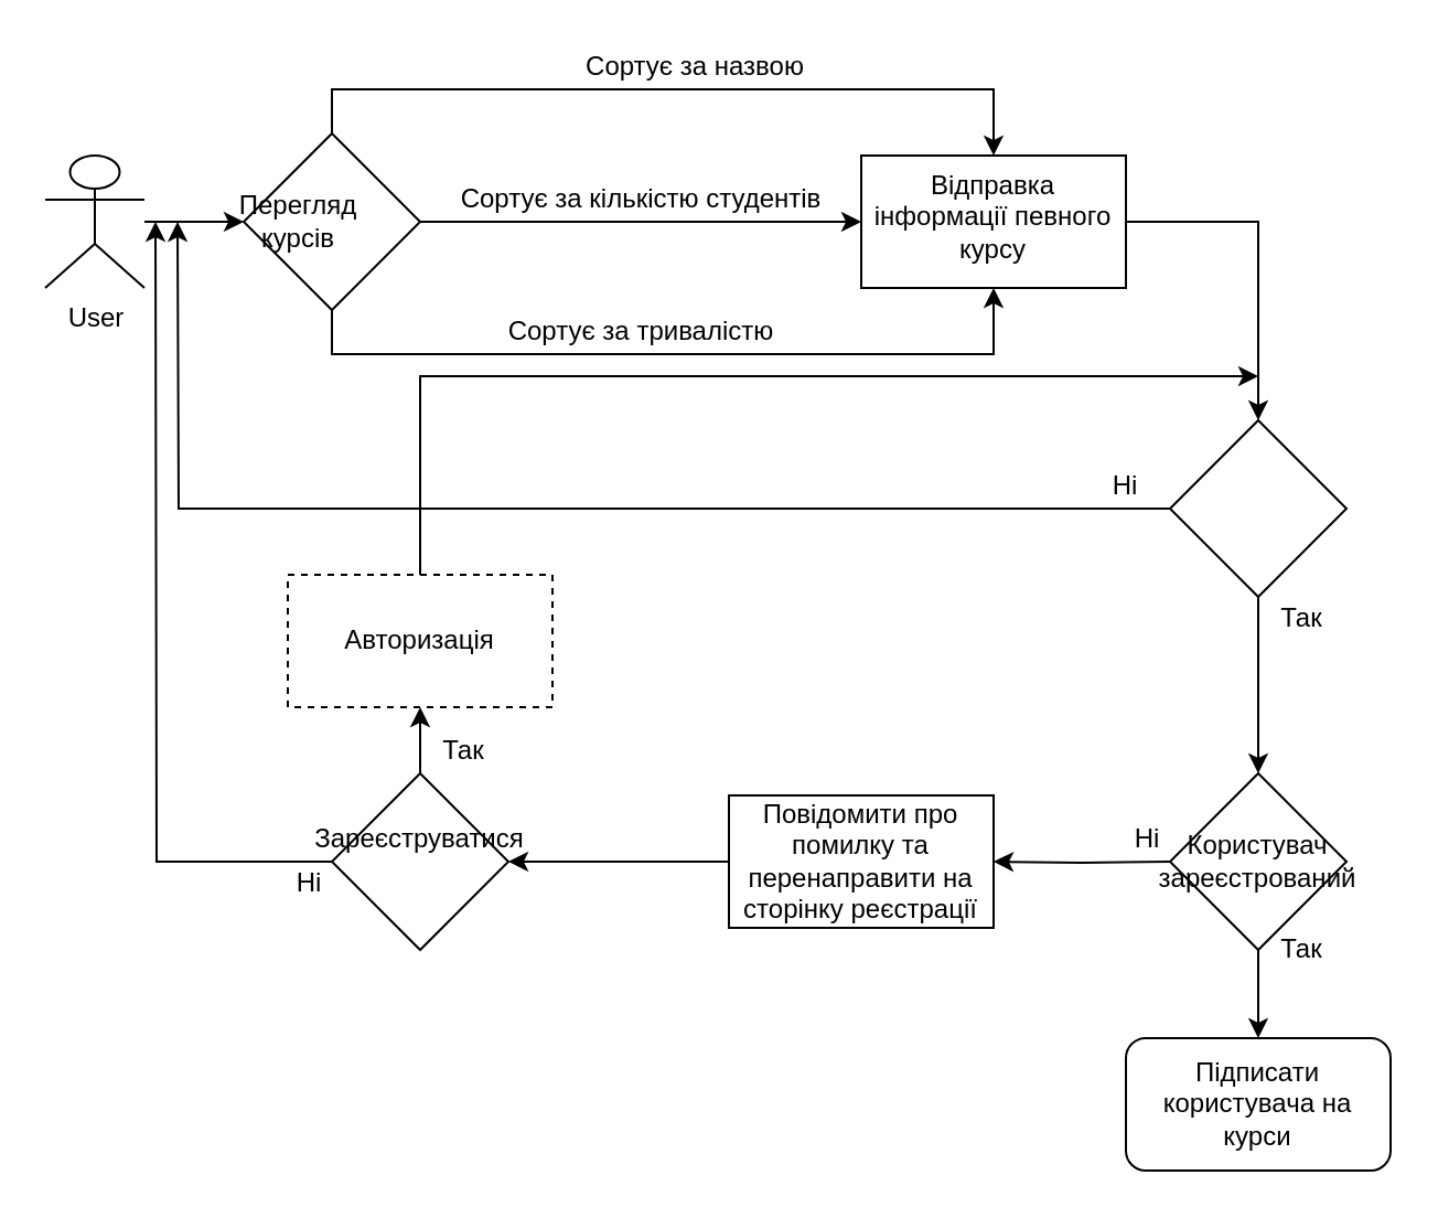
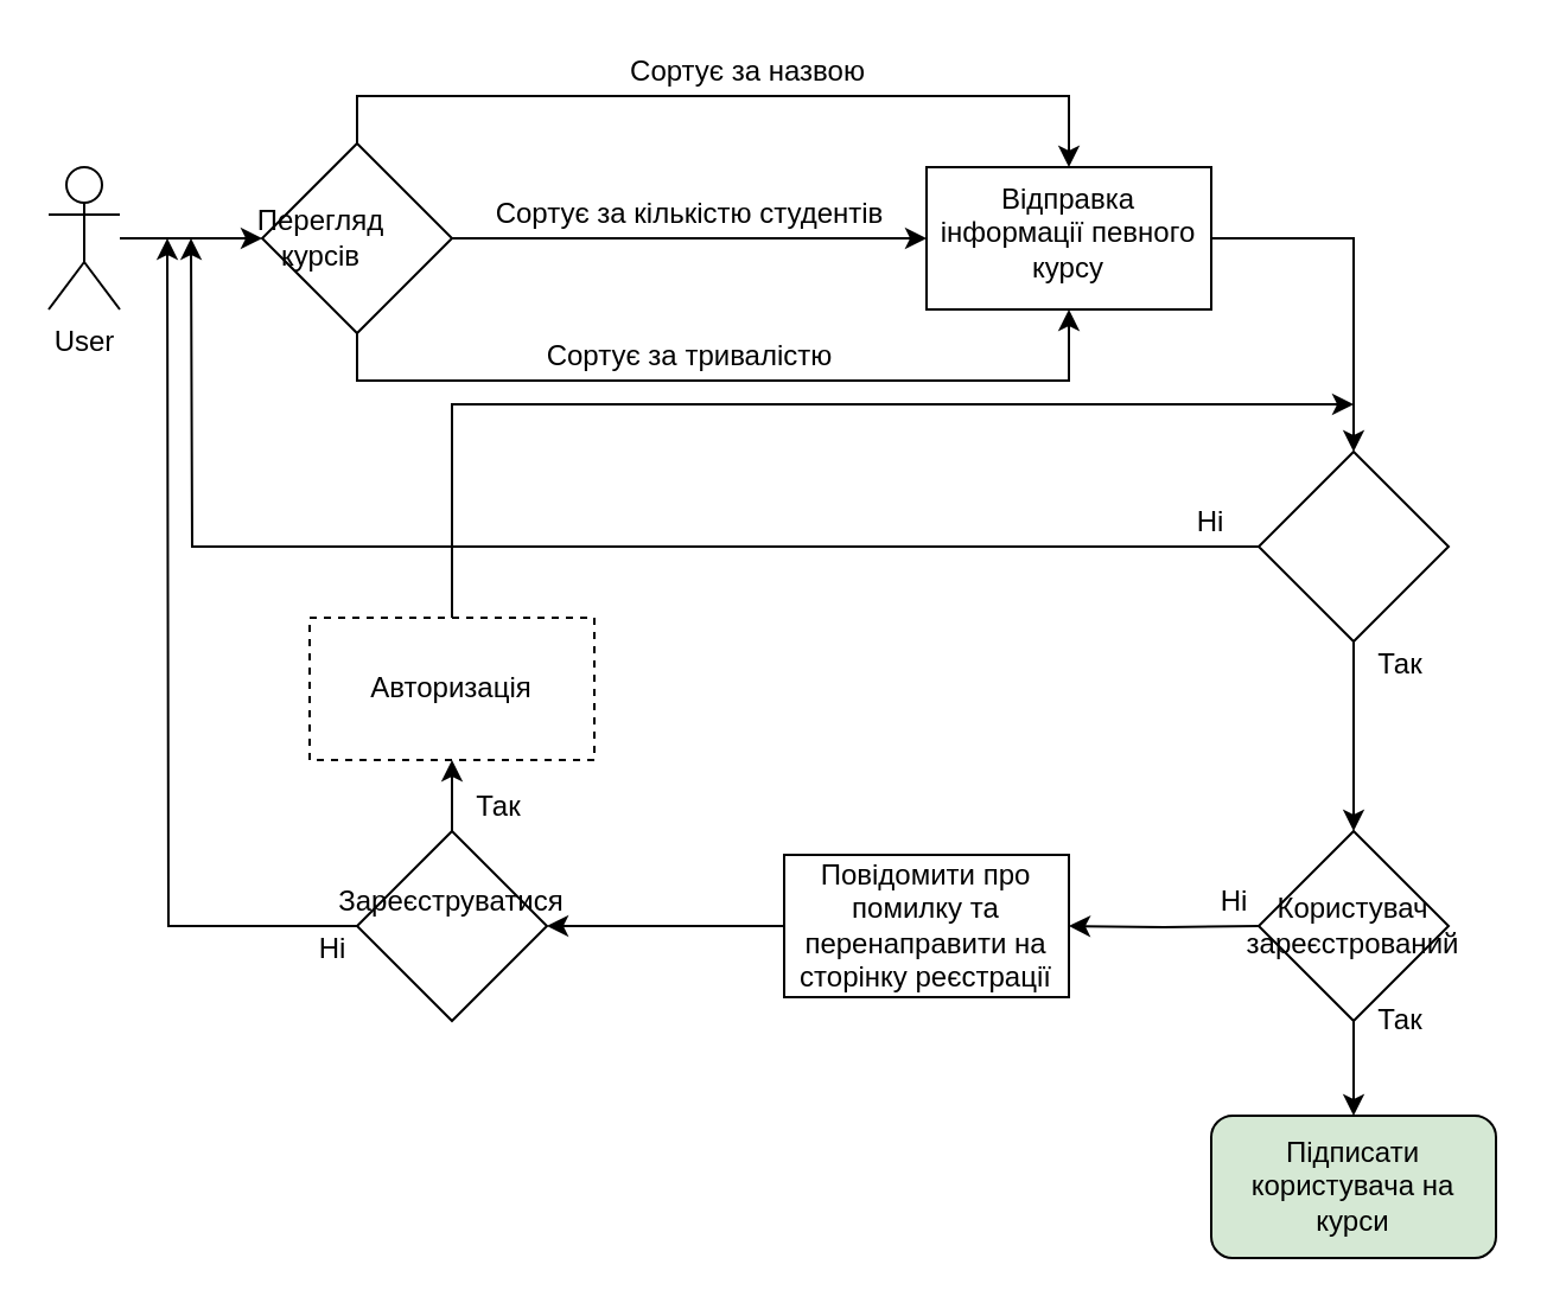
- <mxCell id="3" value="User" style="shape=umlActor;verticalLabelPosition=bottom;verticalAlign=top;html=1;outlineConnect=0;" vertex="1" parent="1"><mxGeometry x="20" y="70" width="45" height="60" as="geometry" /></mxCell>
+ <mxCell id="3" value="User" style="shape=umlActor;verticalLabelPosition=bottom;verticalAlign=top;html=1;outlineConnect=0;" vertex="1" parent="1"><mxGeometry x="20" y="70" width="30" height="60" as="geometry" /></mxCell>
- <mxCell id="33" value="Підписати користувача на курси" style="rounded=1;whiteSpace=wrap;html=1;" vertex="1" parent="1"><mxGeometry x="510" y="470" width="120" height="60" as="geometry" /></mxCell>
+ <mxCell id="33" value="Підписати користувача на курси" style="rounded=1;whiteSpace=wrap;html=1;fillColor=#d5e8d4;" vertex="1" parent="1"><mxGeometry x="510" y="470" width="120" height="60" as="geometry" /></mxCell>
